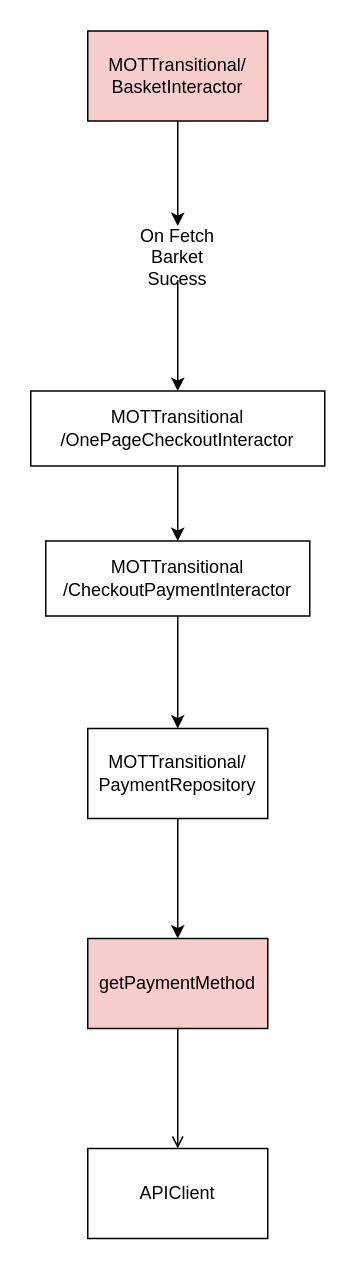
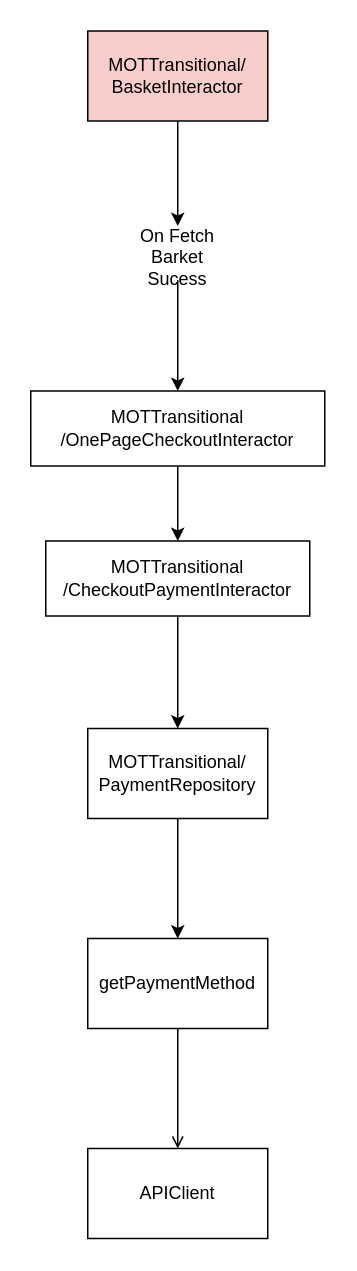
- <mxCell id="13" value="getPaymentMethod" style="whiteSpace=wrap;html=1;rounded=0;fillColor=#f8cecc;" vertex="1" parent="1"><mxGeometry x="58" y="625" width="120" height="60" as="geometry" /></mxCell>
+ <mxCell id="13" value="getPaymentMethod" style="whiteSpace=wrap;html=1;rounded=0;" vertex="1" parent="1"><mxGeometry x="58" y="625" width="120" height="60" as="geometry" /></mxCell>
